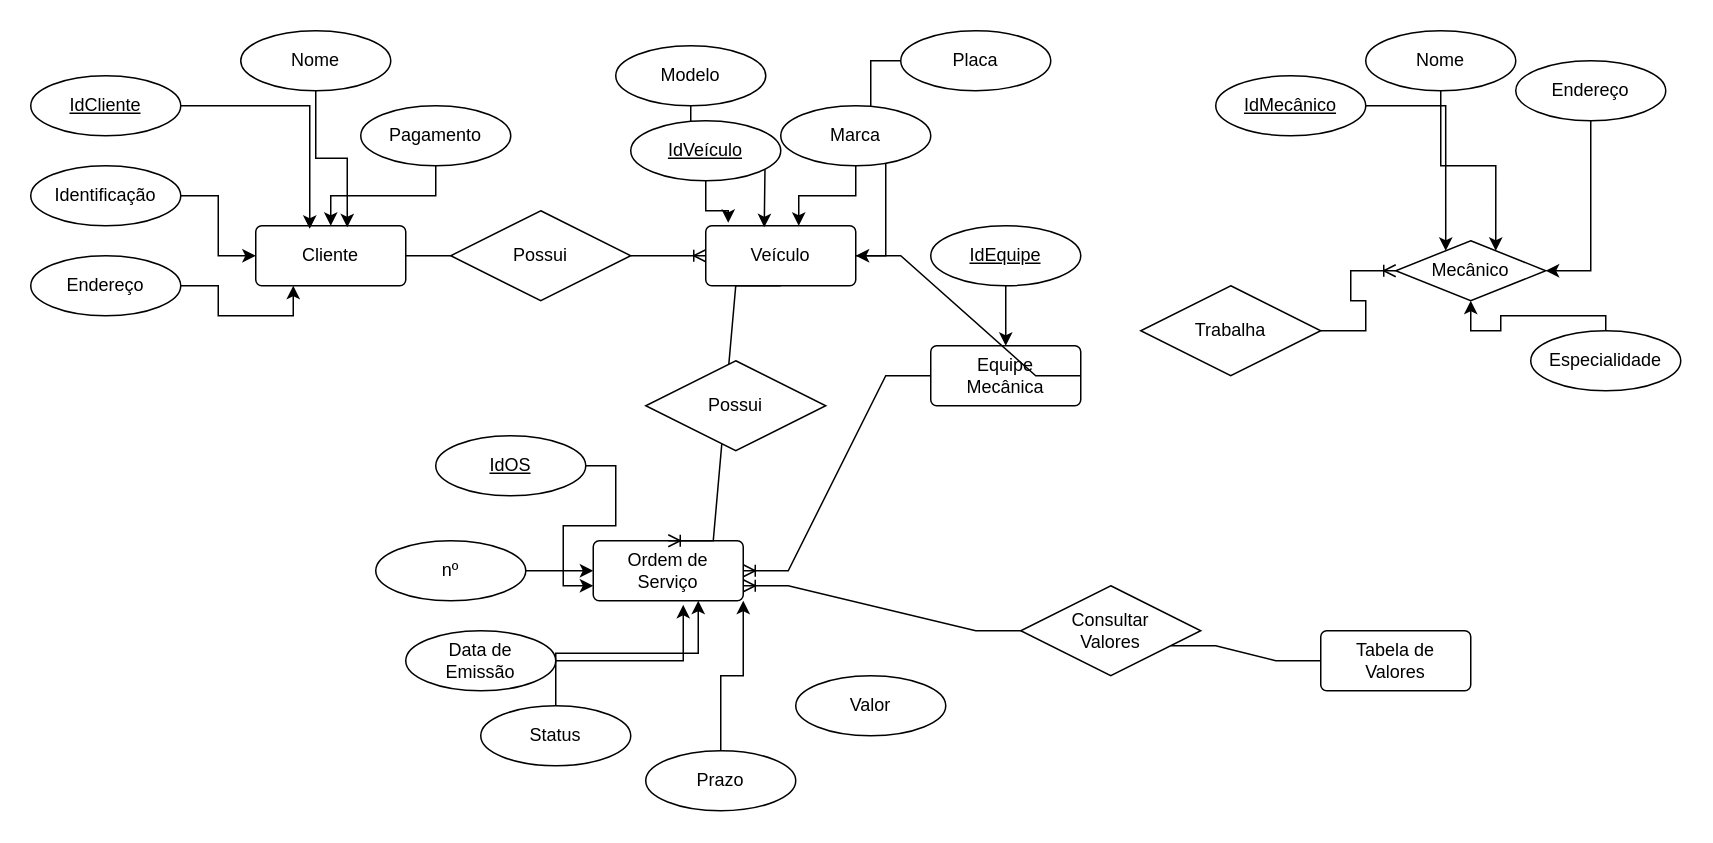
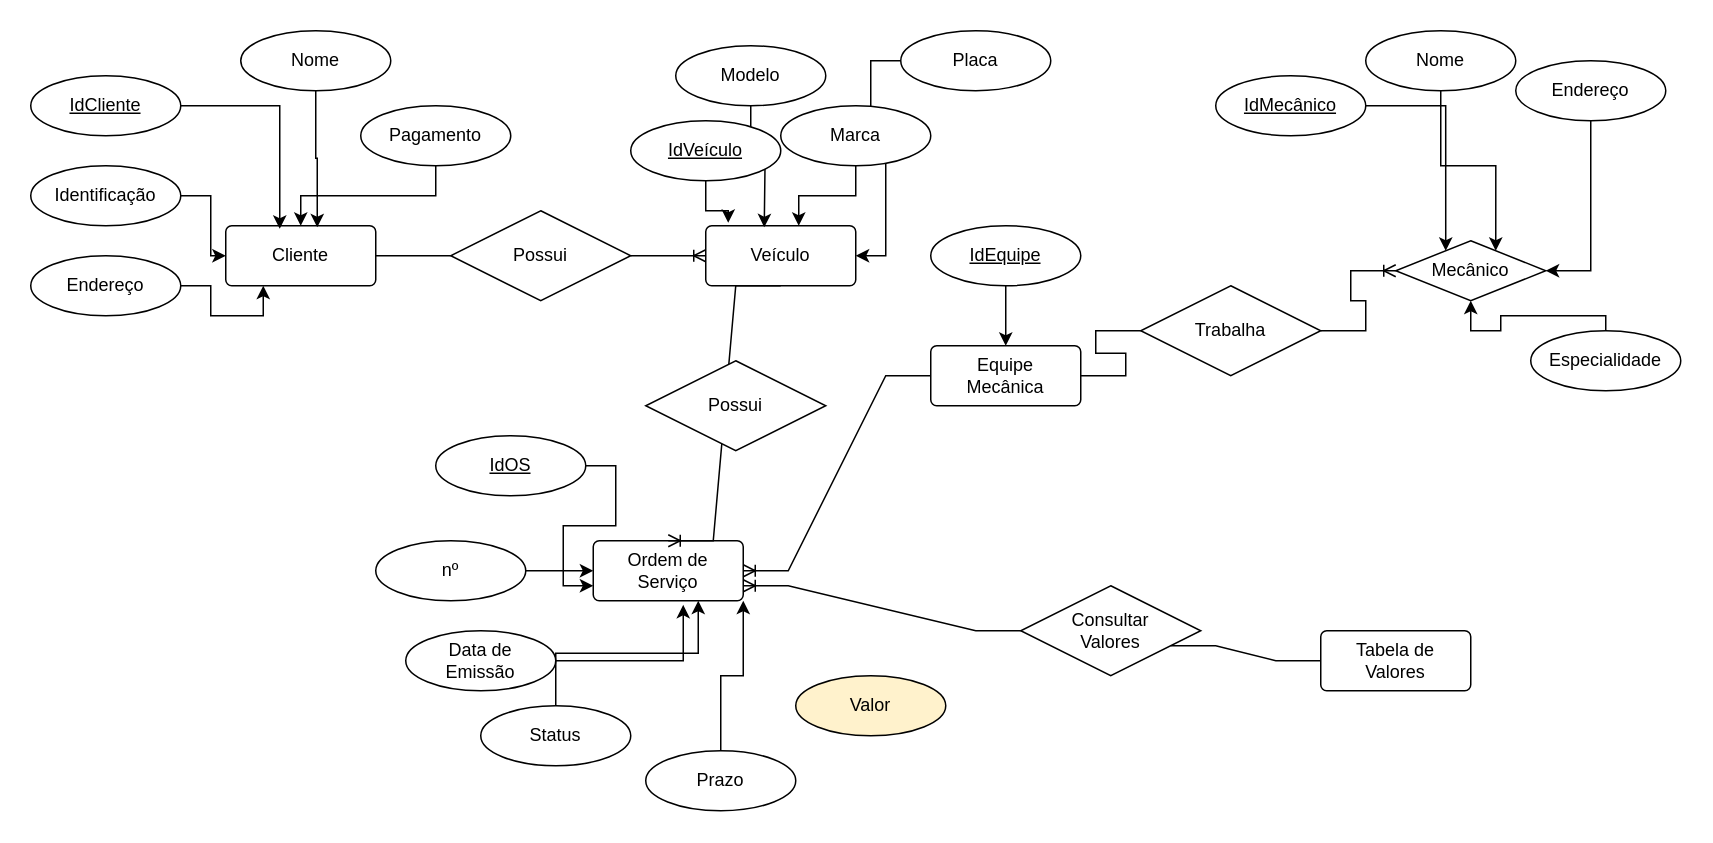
- <mxCell id="22" value="Modelo" style="ellipse;whiteSpace=wrap;html=1;align=center;" vertex="1" parent="1"><mxGeometry x="410" y="30" width="100" height="40" as="geometry" /></mxCell>
+ <mxCell id="22" value="Modelo" style="ellipse;whiteSpace=wrap;html=1;align=center;" vertex="1" parent="1"><mxGeometry x="450" y="30" width="100" height="40" as="geometry" /></mxCell>
- <mxCell id="2" value="Cliente" style="rounded=1;arcSize=10;whiteSpace=wrap;html=1;align=center;" vertex="1" parent="1"><mxGeometry x="170" y="150" width="100" height="40" as="geometry" /></mxCell>
+ <mxCell id="2" value="Cliente" style="rounded=1;arcSize=10;whiteSpace=wrap;html=1;align=center;" vertex="1" parent="1"><mxGeometry x="150" y="150" width="100" height="40" as="geometry" /></mxCell>
- <mxCell id="35" value="" style="edgeStyle=entityRelationEdgeStyle;fontSize=12;html=1;endArrow=none;rounded=0;exitX=1;exitY=0.5;exitDx=0;exitDy=0;" edge="1" parent="1" source="17" target="13"><mxGeometry width="100" height="100" relative="1" as="geometry"><mxPoint x="720" y="250" as="sourcePoint" /><mxPoint x="930" y="180" as="targetPoint" /></mxGeometry></mxCell>
+ <mxCell id="35" value="" style="edgeStyle=entityRelationEdgeStyle;fontSize=12;html=1;endArrow=none;rounded=0;entryX=0;entryY=0.5;entryDx=0;entryDy=0;exitX=1;exitY=0.5;exitDx=0;exitDy=0;" edge="1" parent="1" source="17" target="34"><mxGeometry width="100" height="100" relative="1" as="geometry"><mxPoint x="720" y="250" as="sourcePoint" /><mxPoint x="930" y="180" as="targetPoint" /></mxGeometry></mxCell>
- <mxCell id="56" value="Valor" style="ellipse;whiteSpace=wrap;html=1;align=center;" vertex="1" parent="1"><mxGeometry x="530" y="450" width="100" height="40" as="geometry" /></mxCell>
+ <mxCell id="56" value="Valor" style="ellipse;whiteSpace=wrap;html=1;align=center;fillColor=#fff2cc;" vertex="1" parent="1"><mxGeometry x="530" y="450" width="100" height="40" as="geometry" /></mxCell>
